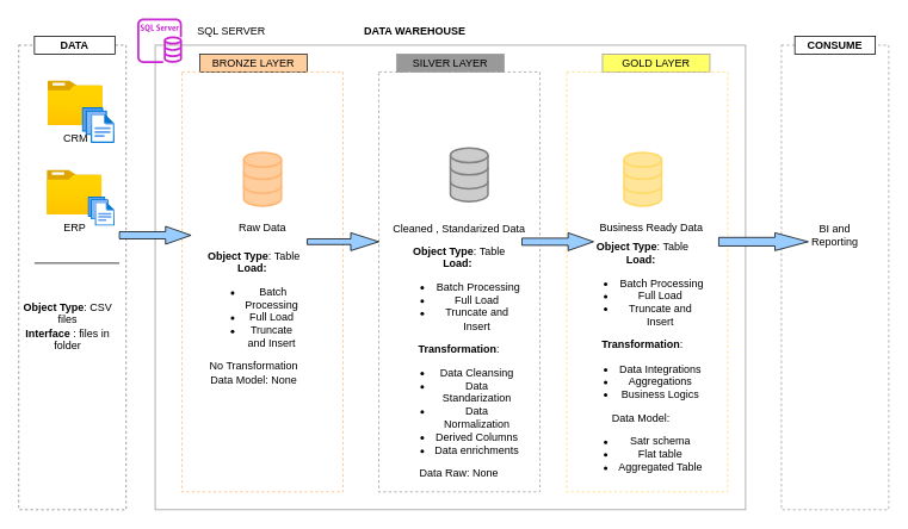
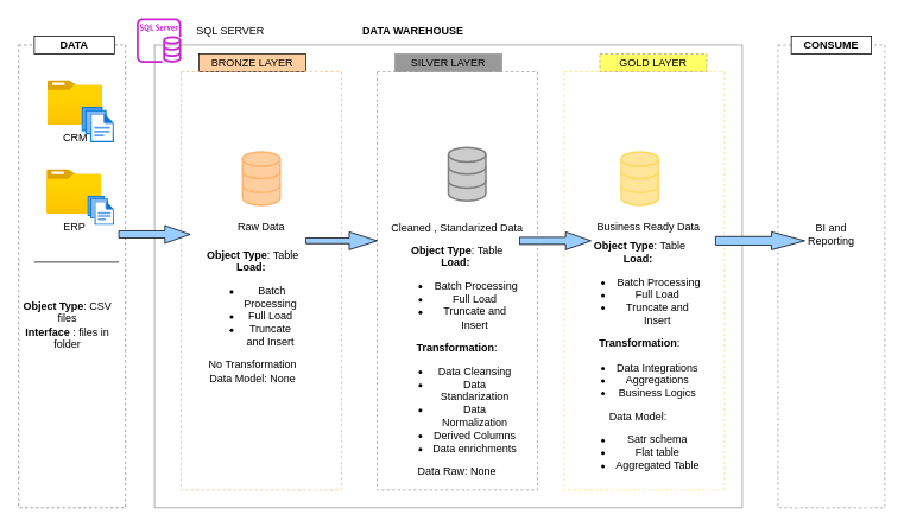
- <mxCell id="9" value="GOLD LAYER" style="rounded=0;whiteSpace=wrap;html=1;strokeColor=#999999;fillColor=#FFFF66;" parent="1" vertex="1"><mxGeometry x="673" y="60" width="120" height="20" as="geometry" /></mxCell>
+ <mxCell id="9" value="GOLD LAYER" style="rounded=0;whiteSpace=wrap;html=1;strokeColor=#999999;fillColor=#FFFF66;dashed=1;" parent="1" vertex="1"><mxGeometry x="673" y="60" width="120" height="20" as="geometry" /></mxCell>
